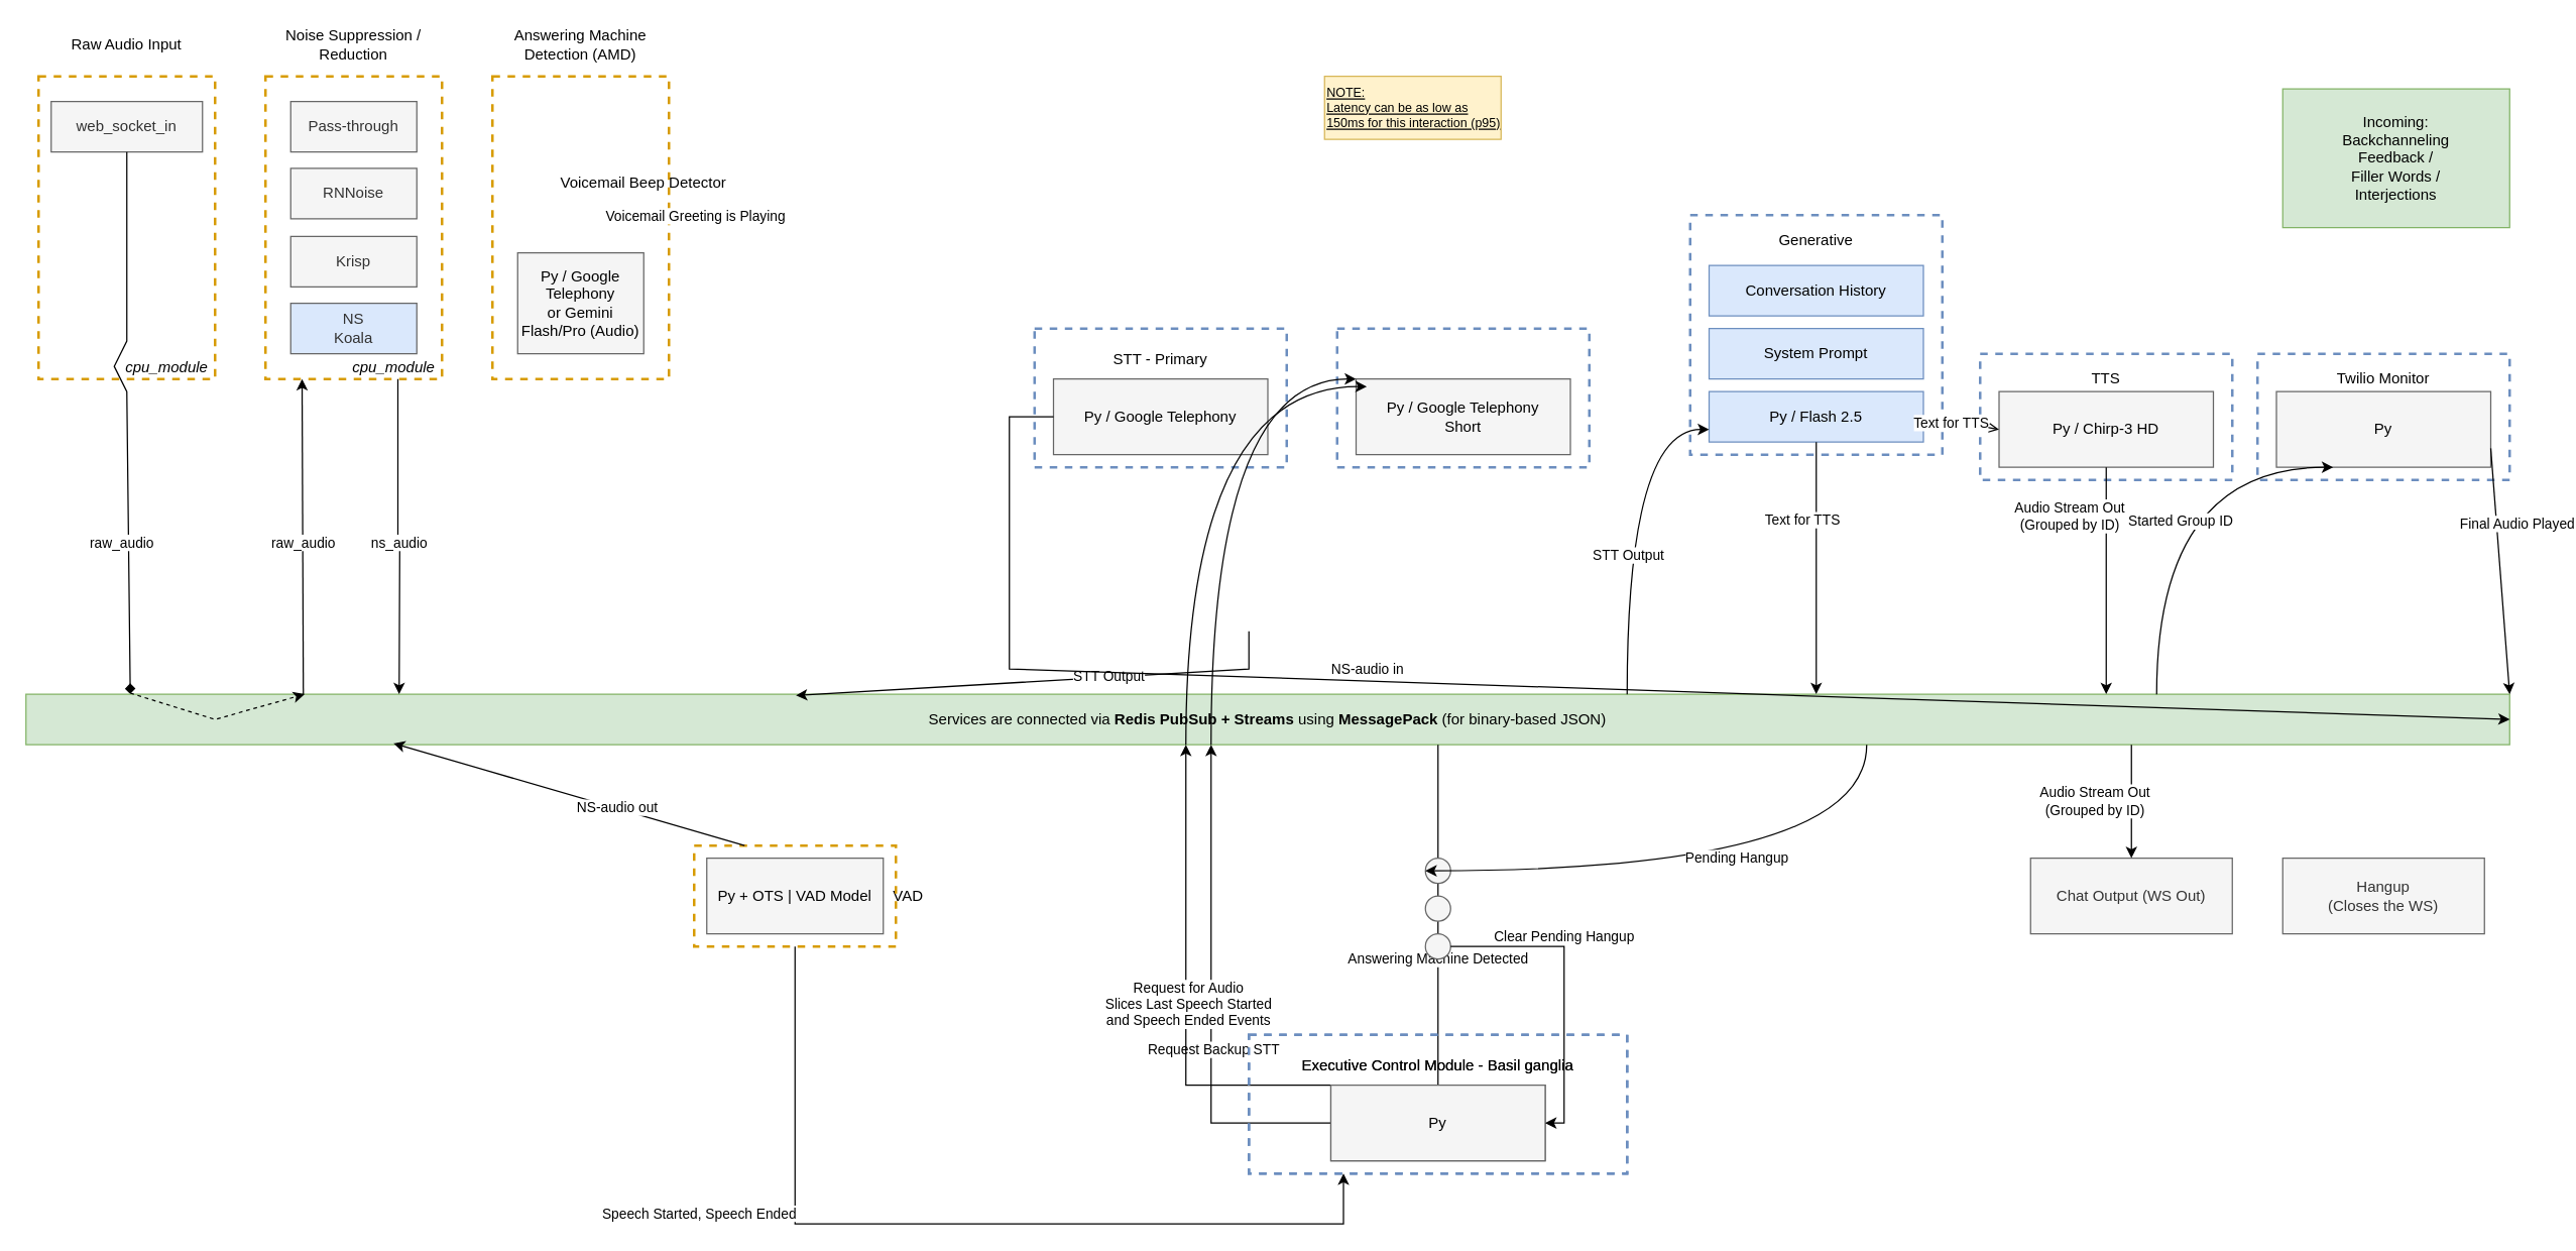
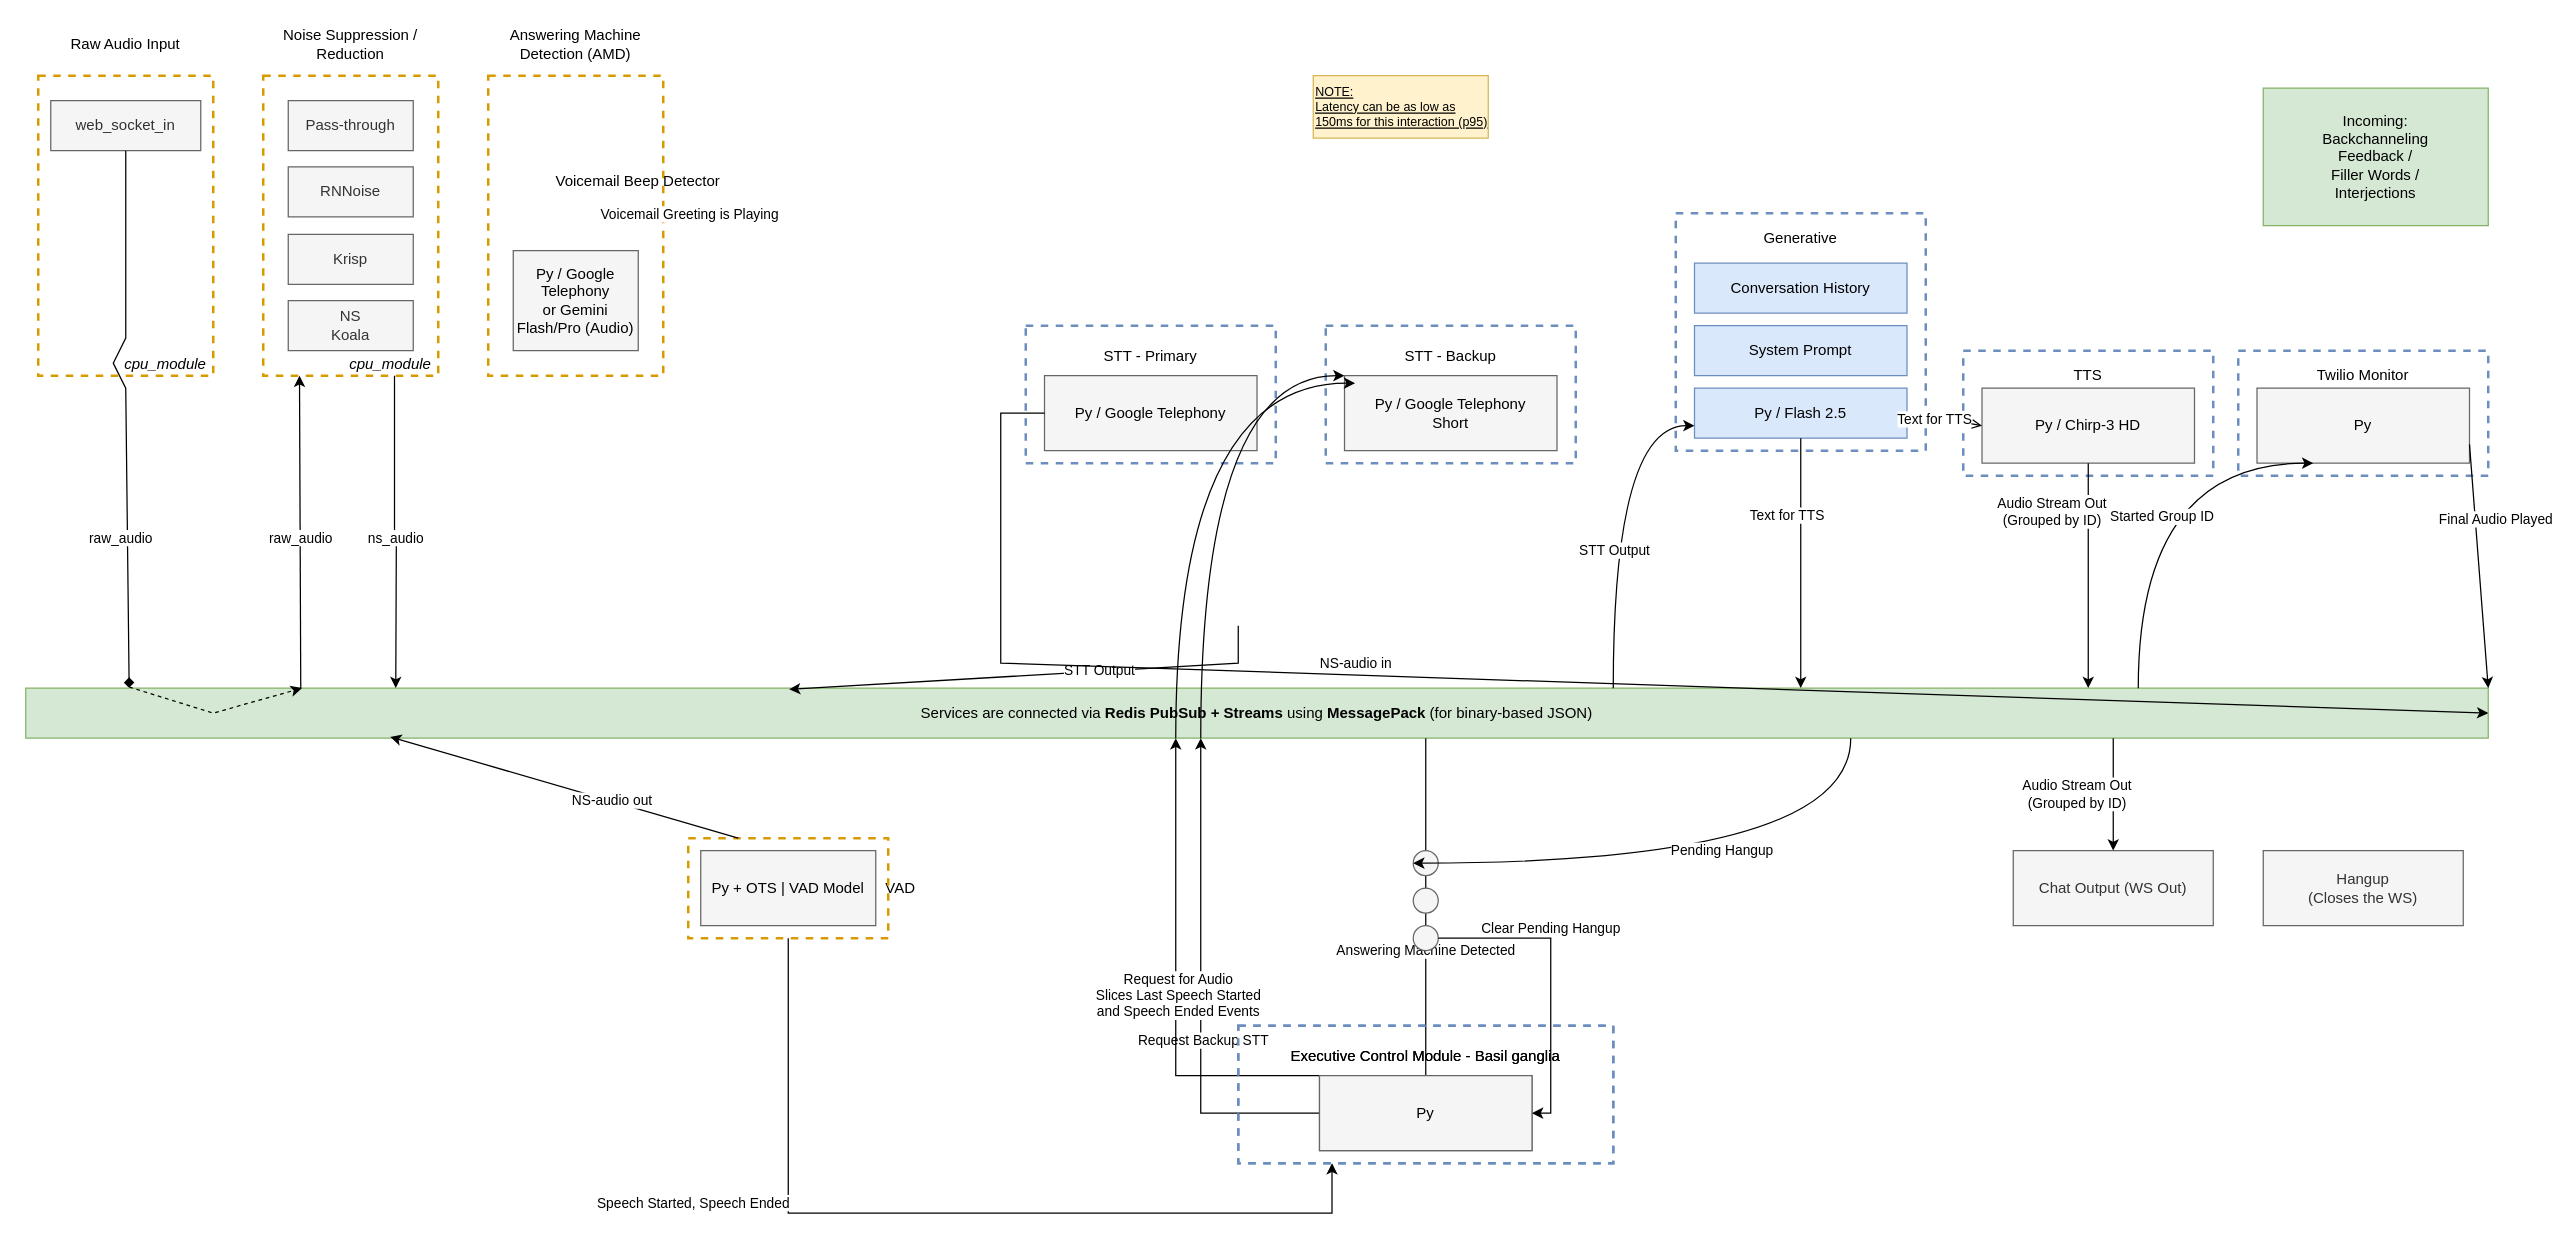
- <mxCell id="10" value="NS&lt;br&gt;Koala" style="rounded=0;whiteSpace=wrap;html=1;fillColor=#dae8fc;strokeColor=#666666;fontColor=#333333;" parent="1" vertex="1"><mxGeometry x="230" y="240" width="100" height="40" as="geometry" /></mxCell>
+ <mxCell id="10" value="NS&lt;br&gt;Koala" style="rounded=0;whiteSpace=wrap;html=1;fillColor=#f5f5f5;strokeColor=#666666;fontColor=#333333;" parent="1" vertex="1"><mxGeometry x="230" y="240" width="100" height="40" as="geometry" /></mxCell>
+ <mxCell id="28" value="STT - Backup" style="text;html=1;strokeColor=none;fillColor=none;align=center;verticalAlign=middle;whiteSpace=wrap;rounded=0;" parent="1" vertex="1"><mxGeometry x="1090" y="270" width="140" height="30" as="geometry" /></mxCell>
